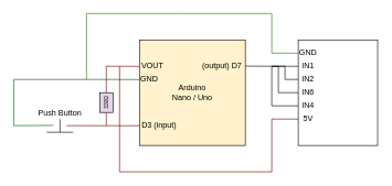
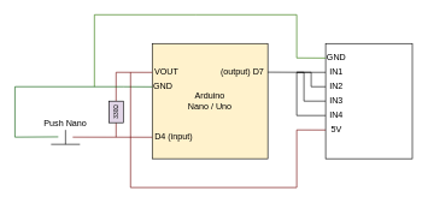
- <mxCell id="18" value="IN6" style="text;html=1;strokeColor=none;fillColor=none;align=center;verticalAlign=middle;whiteSpace=wrap;rounded=0;" parent="1" vertex="1"><mxGeometry x="450" y="130" width="30" height="17.5" as="geometry" /></mxCell>
+ <mxCell id="18" value="IN3" style="text;html=1;strokeColor=none;fillColor=none;align=center;verticalAlign=middle;whiteSpace=wrap;rounded=0;" parent="1" vertex="1"><mxGeometry x="450" y="130" width="30" height="17.5" as="geometry" /></mxCell>
- <mxCell id="27" value="Push Button" style="text;html=1;strokeColor=none;fillColor=none;align=center;verticalAlign=middle;whiteSpace=wrap;rounded=0;" parent="1" vertex="1"><mxGeometry x="50" y="162.5" width="80" height="17.5" as="geometry" /></mxCell>
+ <mxCell id="27" value="Push Nano" style="text;html=1;strokeColor=none;fillColor=none;align=center;verticalAlign=middle;whiteSpace=wrap;rounded=0;" parent="1" vertex="1"><mxGeometry x="50" y="162.5" width="80" height="17.5" as="geometry" /></mxCell>
- <mxCell id="6" value="D3 (input)" style="text;html=1;strokeColor=none;fillColor=none;align=center;verticalAlign=middle;whiteSpace=wrap;rounded=0;" parent="1" vertex="1"><mxGeometry x="210" y="180" width="60" height="20" as="geometry" /></mxCell>
+ <mxCell id="6" value="D4 (input)" style="text;html=1;strokeColor=none;fillColor=none;align=center;verticalAlign=middle;whiteSpace=wrap;rounded=0;" parent="1" vertex="1"><mxGeometry x="210" y="180" width="60" height="20" as="geometry" /></mxCell>
